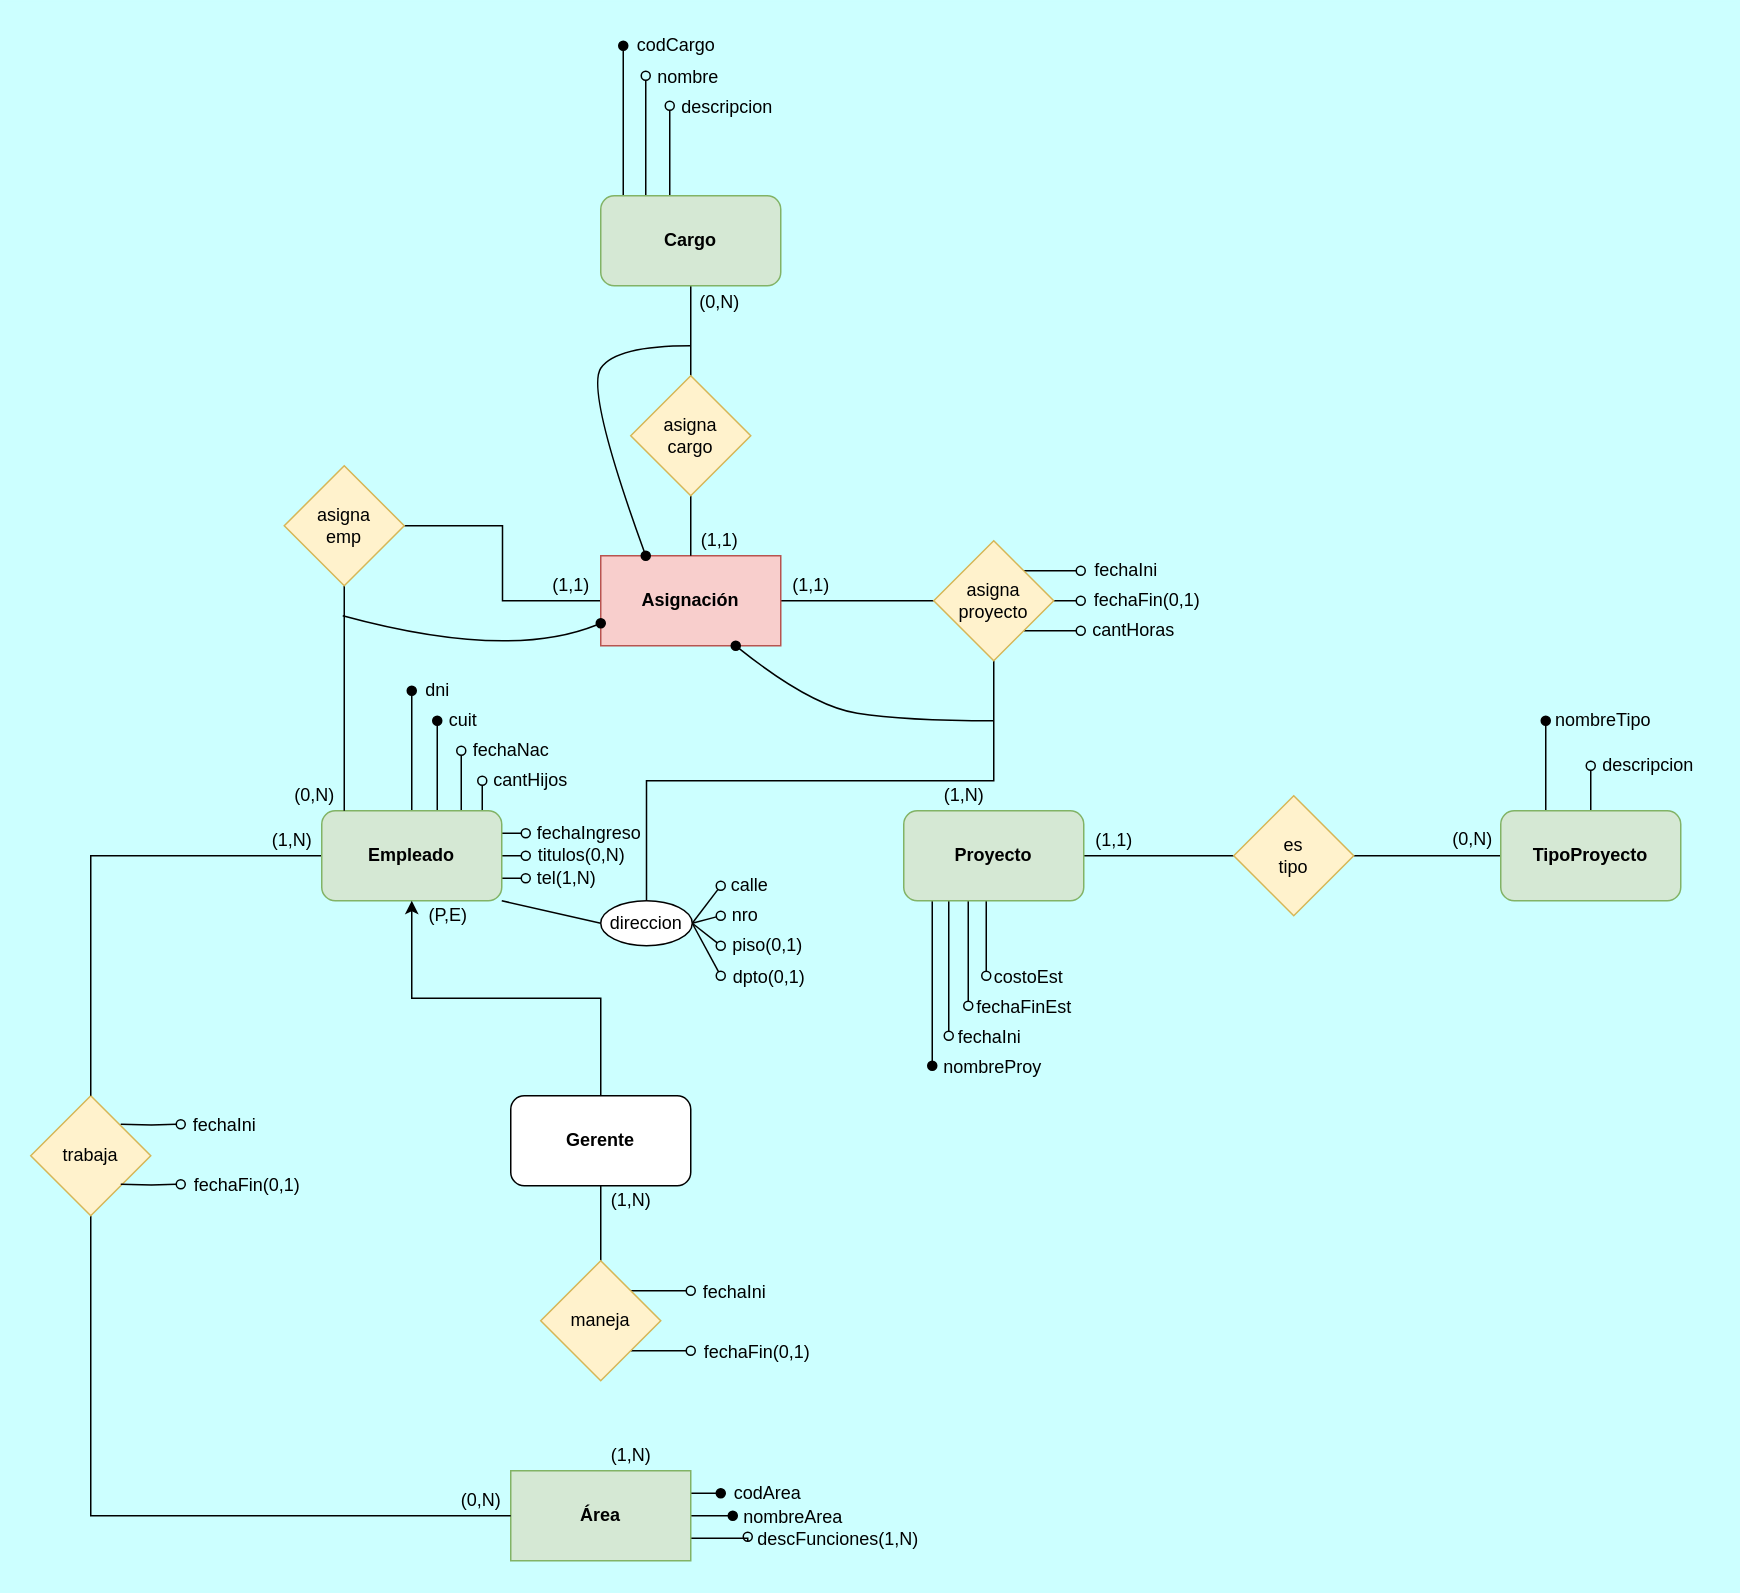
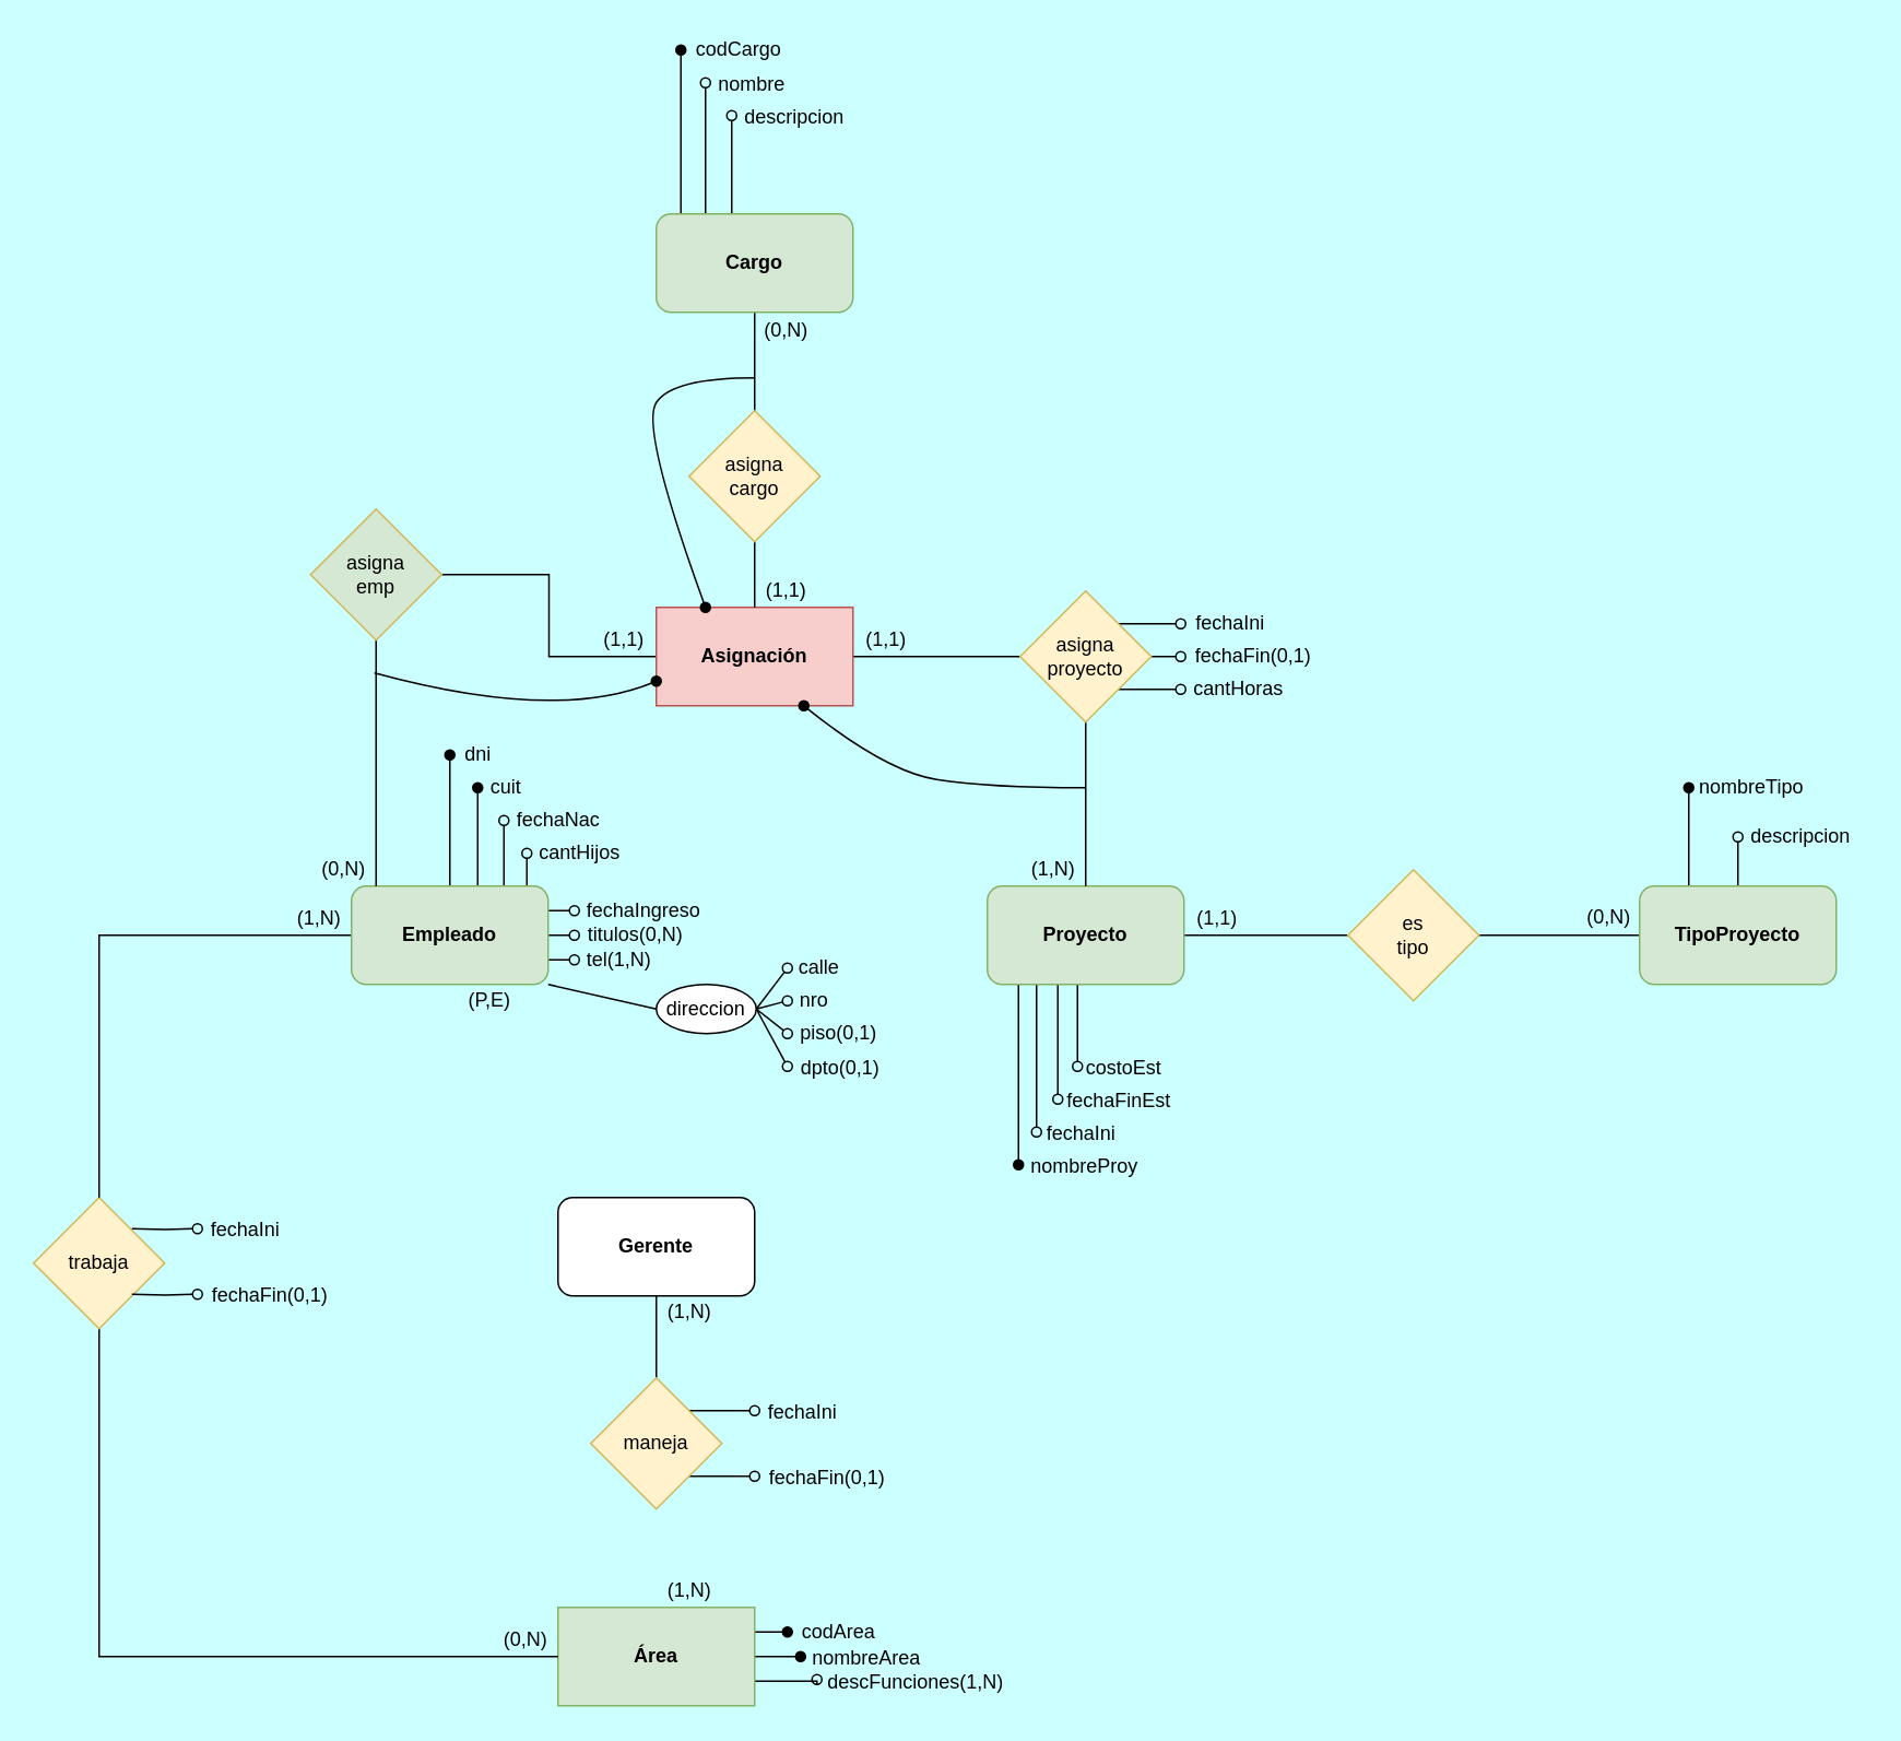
- <mxCell id="36" value="asigna&lt;br&gt;emp" style="rhombus;whiteSpace=wrap;html=1;fillColor=#fff2cc;strokeColor=#d6b656;" parent="1" vertex="1"><mxGeometry x="189" y="310" width="80" height="80" as="geometry" /></mxCell>
+ <mxCell id="36" value="asigna&lt;br&gt;emp" style="rhombus;whiteSpace=wrap;html=1;fillColor=#d5e8d4;strokeColor=#d6b656;" parent="1" vertex="1"><mxGeometry x="189" y="310" width="80" height="80" as="geometry" /></mxCell>
- <mxCell id="61" style="edgeStyle=orthogonalEdgeStyle;rounded=0;orthogonalLoop=1;jettySize=auto;html=1;exitX=0.5;exitY=1;exitDx=0;exitDy=0;endArrow=none;endFill=0;" parent="1" source="65" target="92" edge="1"><mxGeometry relative="1" as="geometry" /></mxCell>
+ <mxCell id="61" style="edgeStyle=orthogonalEdgeStyle;rounded=0;orthogonalLoop=1;jettySize=auto;html=1;exitX=0.5;exitY=1;exitDx=0;exitDy=0;entryX=0.5;entryY=0;entryDx=0;entryDy=0;endArrow=none;endFill=0;" parent="1" source="65" target="42" edge="1"><mxGeometry relative="1" as="geometry" /></mxCell>
- <mxCell id="19" style="edgeStyle=orthogonalEdgeStyle;rounded=0;orthogonalLoop=1;jettySize=auto;html=1;exitX=0.5;exitY=0;exitDx=0;exitDy=0;entryX=0.5;entryY=1;entryDx=0;entryDy=0;endArrow=classic;endFill=1;" parent="1" source="20" target="17" edge="1"><mxGeometry relative="1" as="geometry" /></mxCell>
